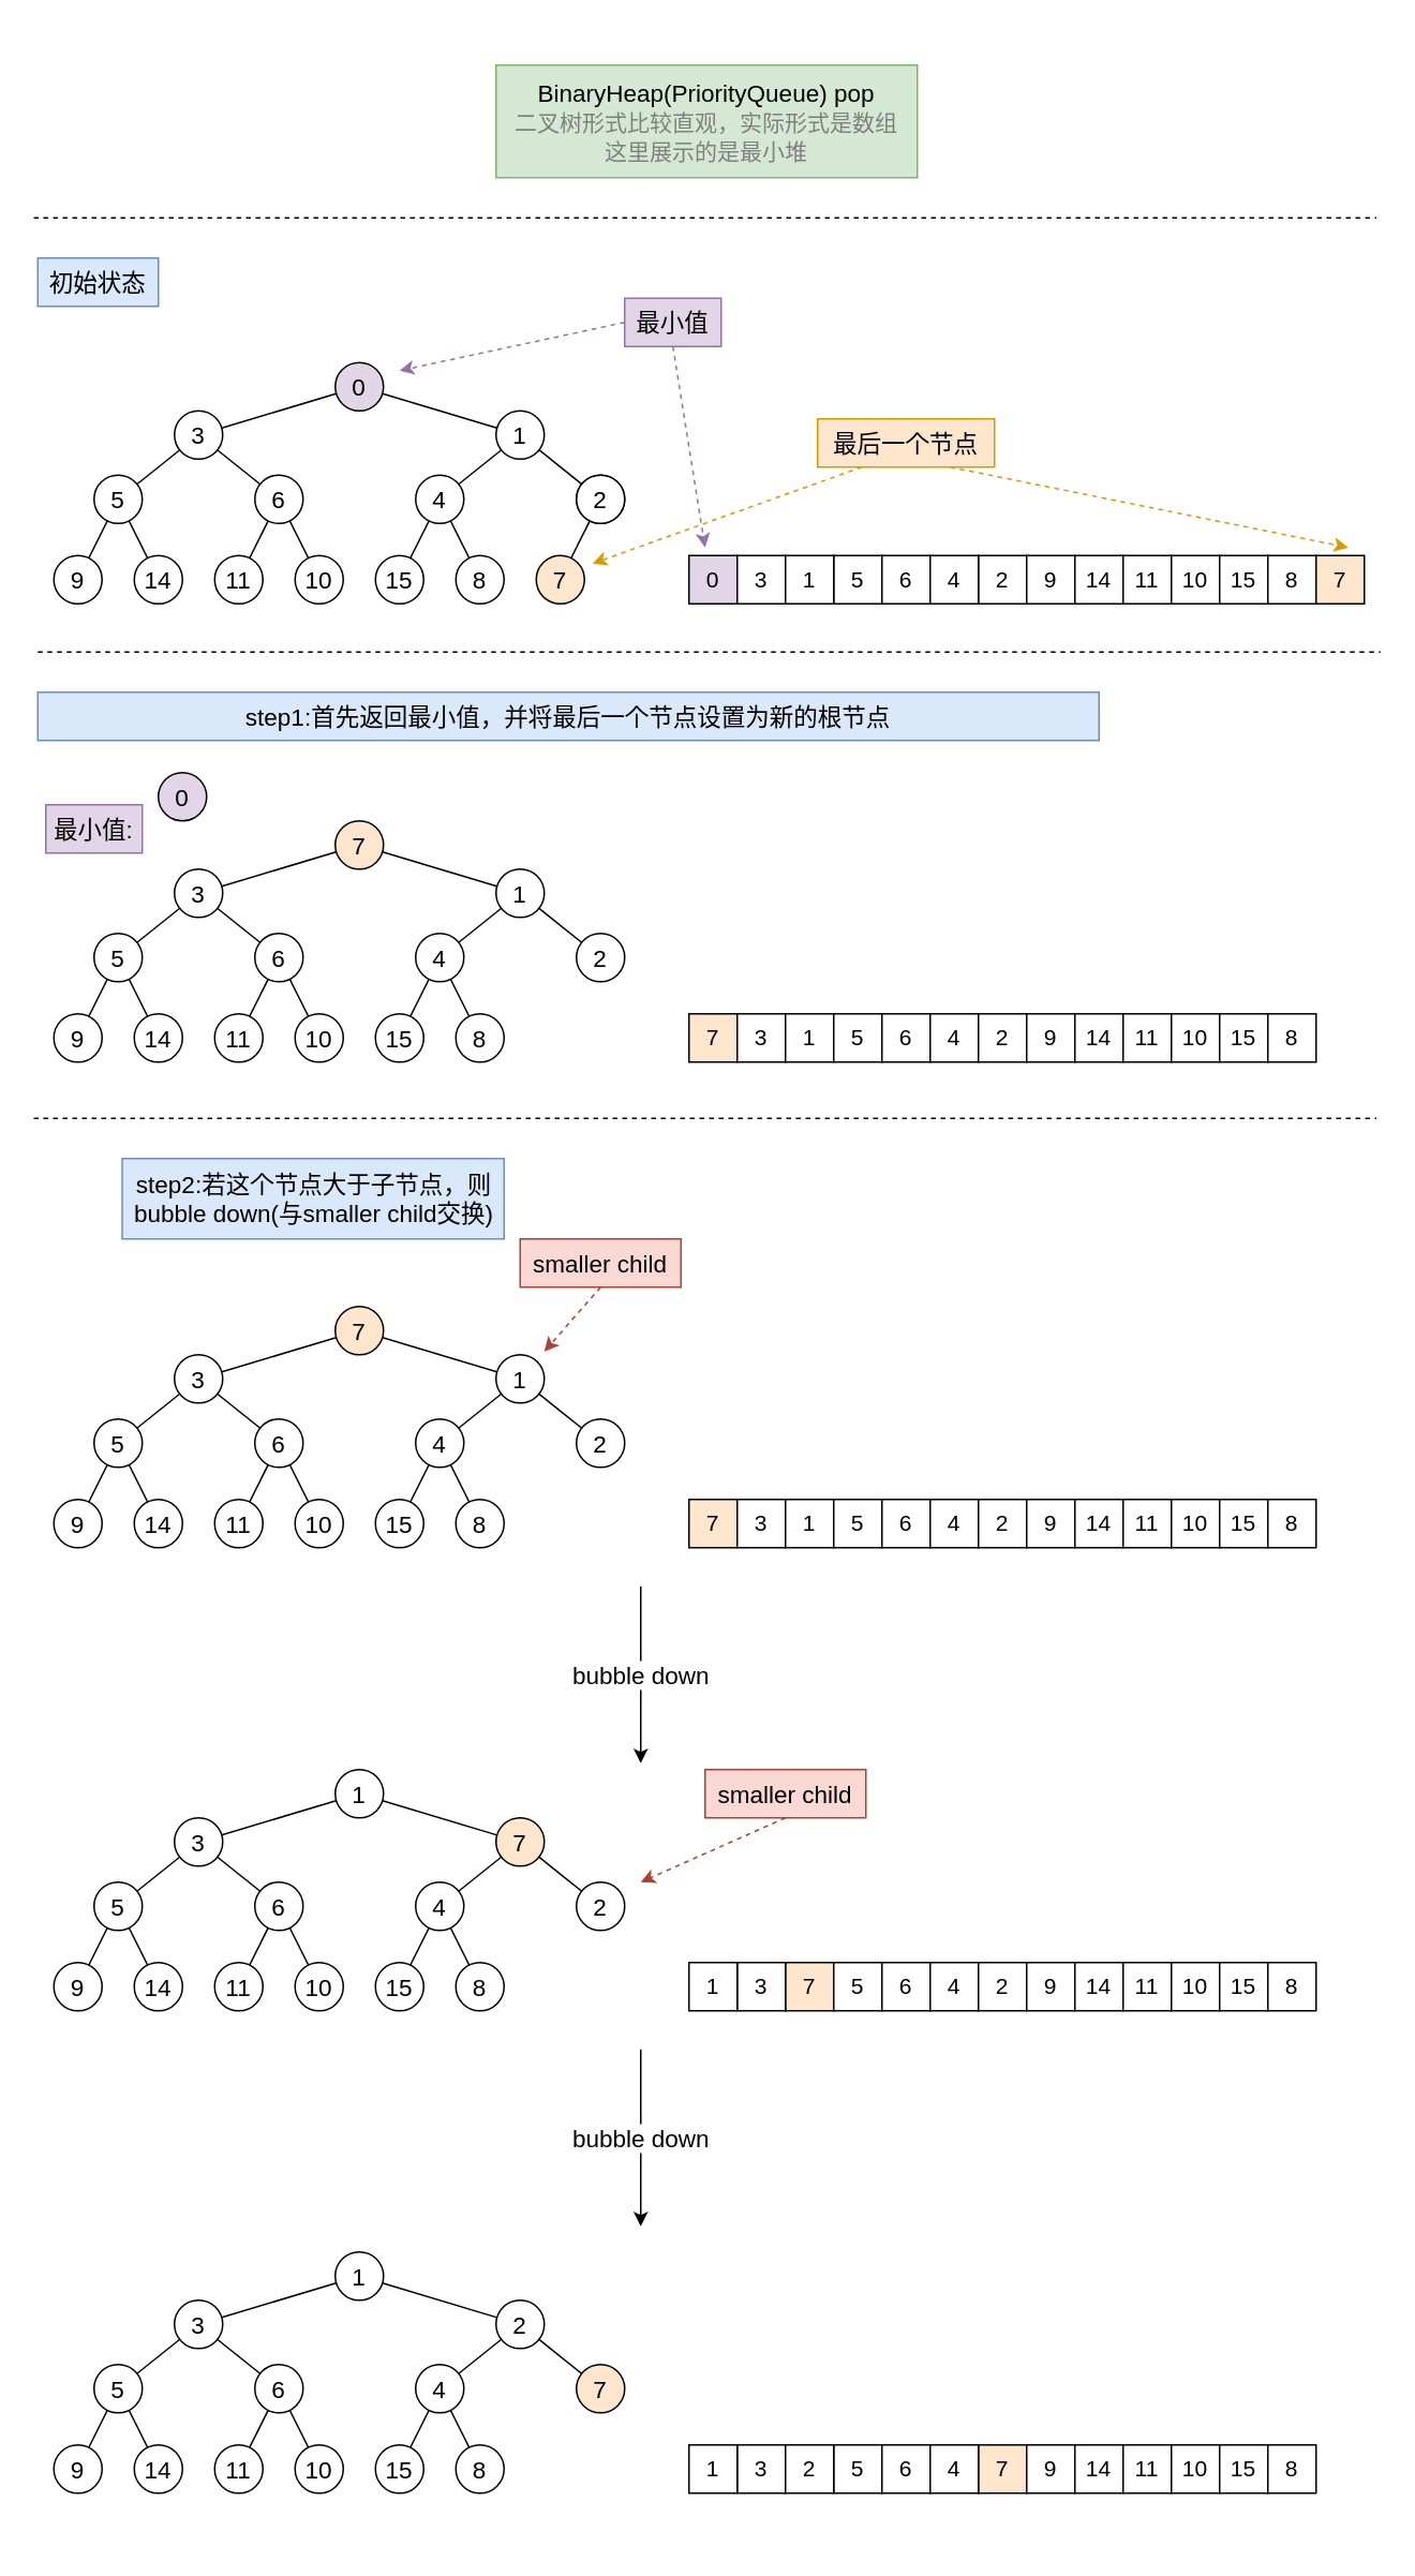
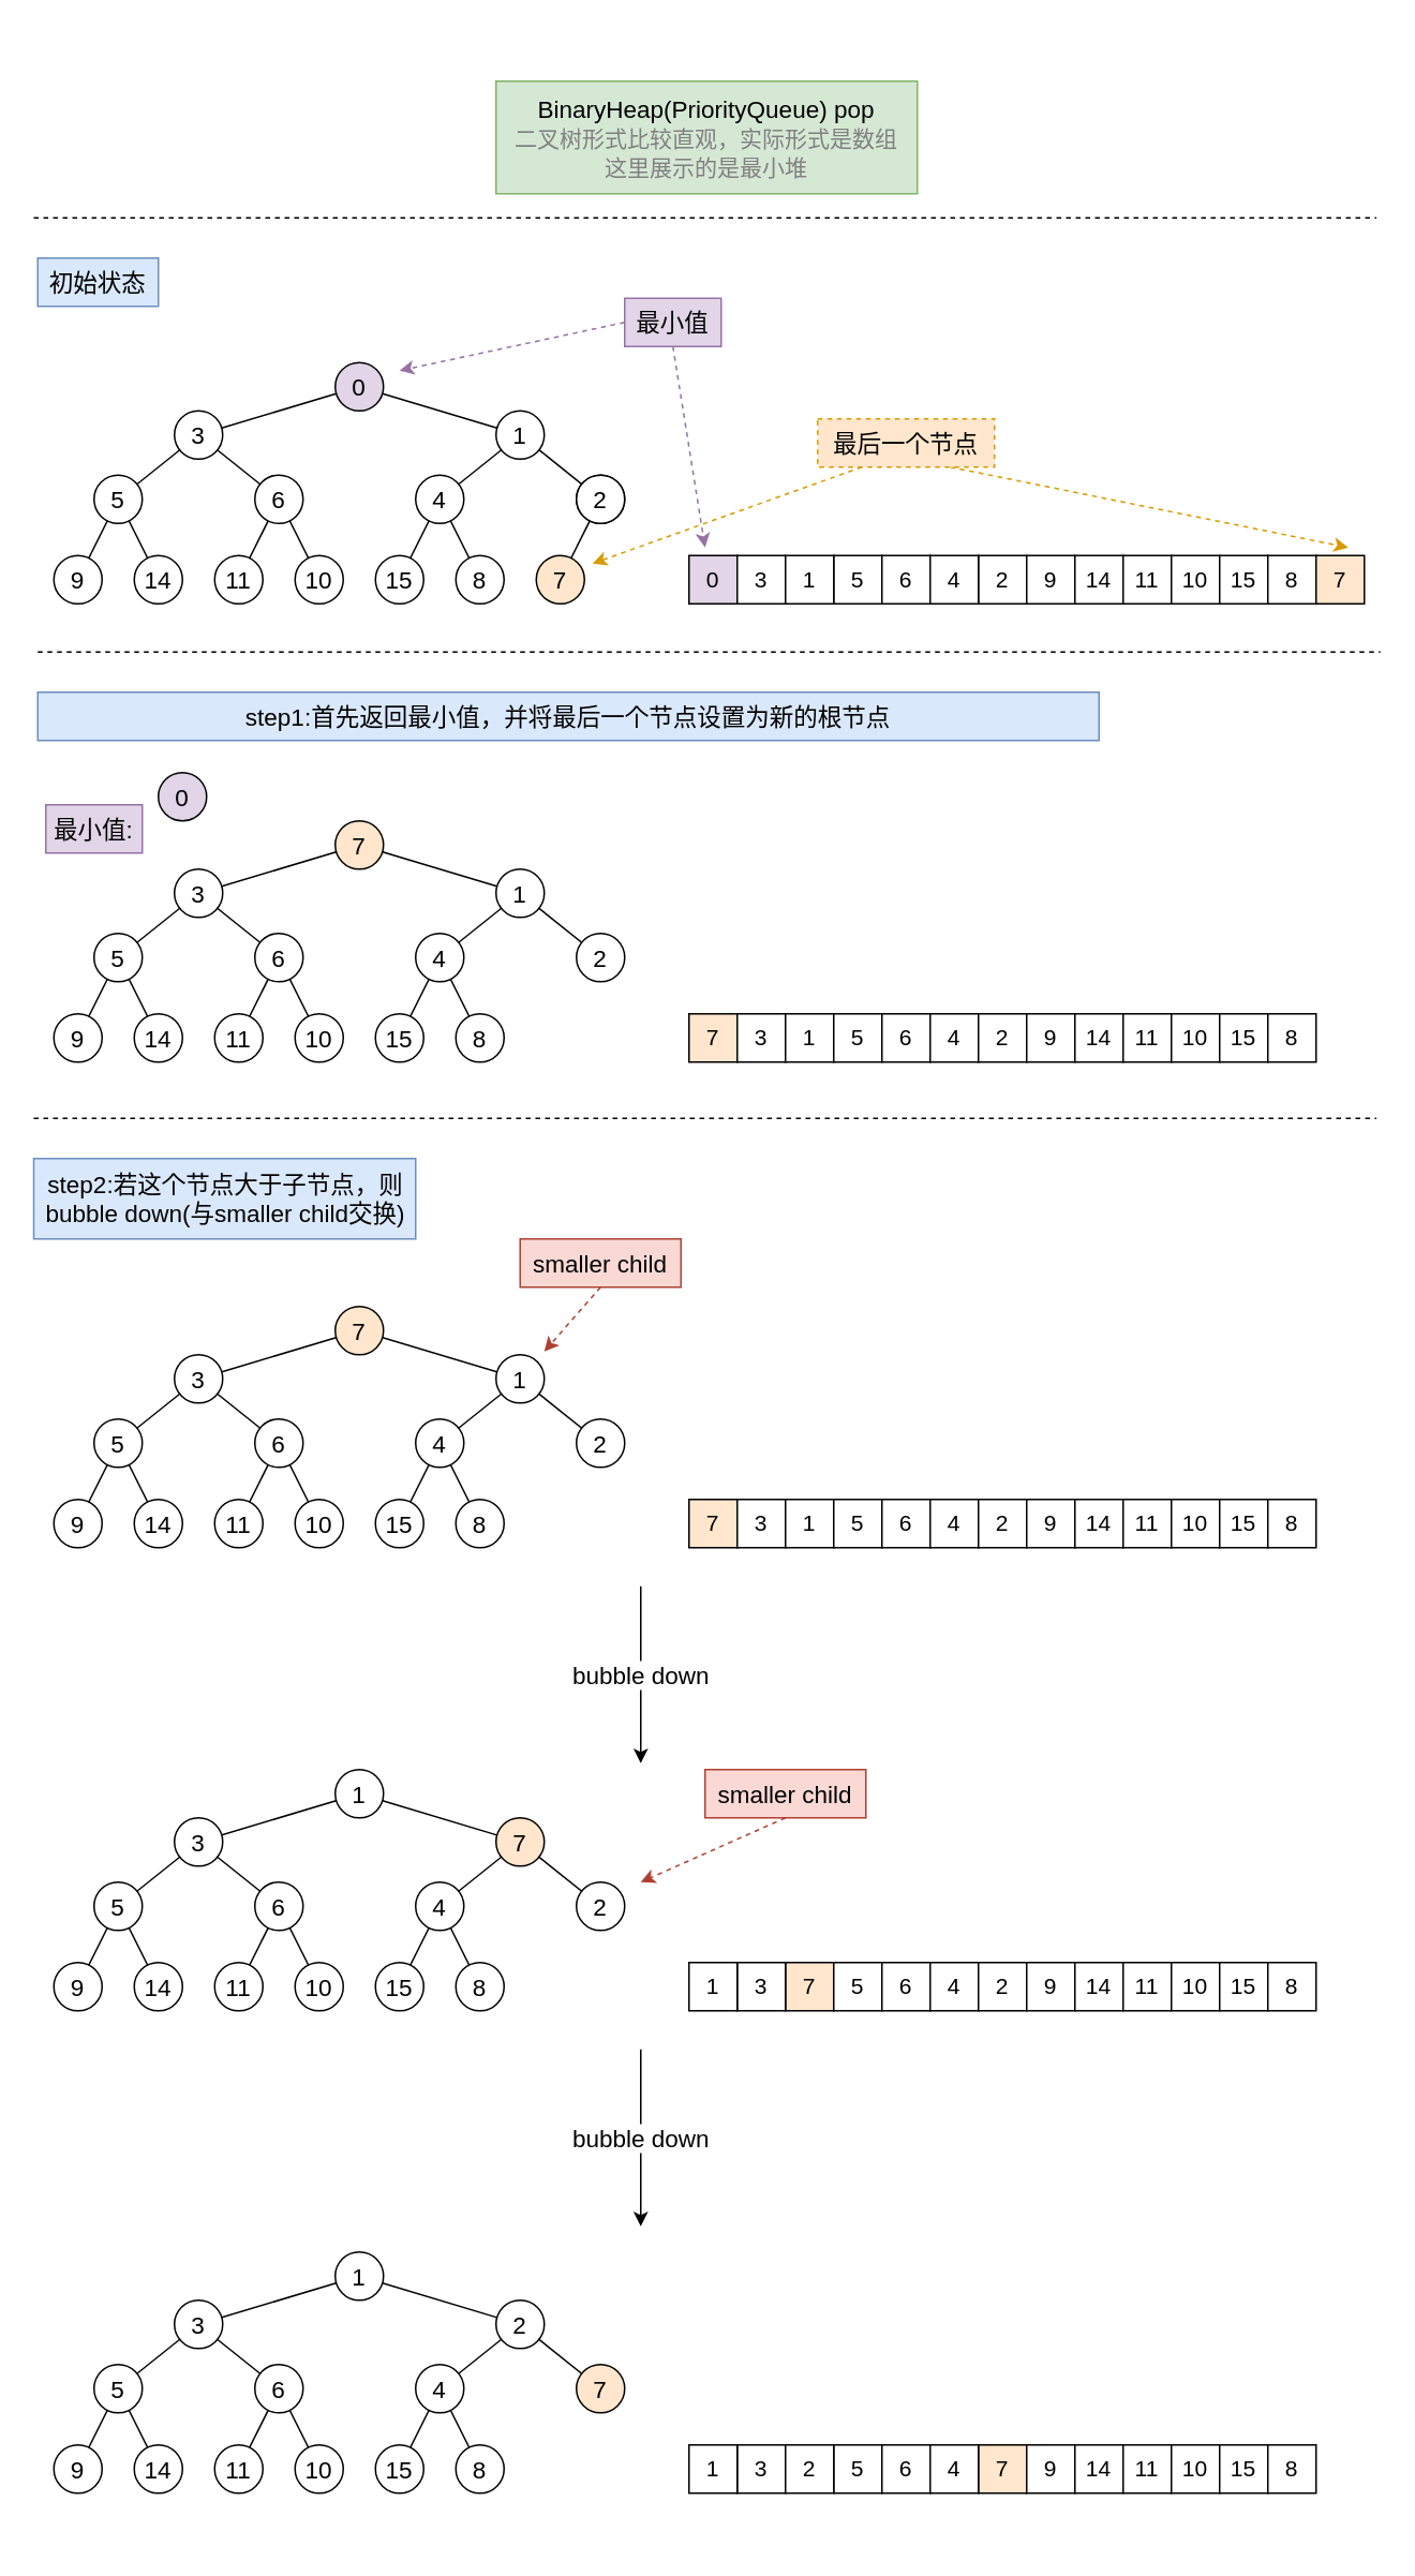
- <mxCell id="2" value="BinaryHeap(PriorityQueue) pop&lt;br&gt;&lt;font style=&quot;font-size: 14px;&quot; color=&quot;#808080&quot;&gt;二叉树形式比较直观，实际形式是数组&lt;br&gt;这里展示的是最小堆&lt;br&gt;&lt;/font&gt;" style="text;html=1;strokeColor=#82b366;fillColor=#d5e8d4;align=center;verticalAlign=middle;whiteSpace=wrap;rounded=0;fontSize=15;fontColor=#000000;" parent="1" vertex="1"><mxGeometry x="308" y="40" width="262" height="70" as="geometry" /></mxCell>
+ <mxCell id="2" value="BinaryHeap(PriorityQueue) pop&lt;br&gt;&lt;font style=&quot;font-size: 14px;&quot; color=&quot;#808080&quot;&gt;二叉树形式比较直观，实际形式是数组&lt;br&gt;这里展示的是最小堆&lt;br&gt;&lt;/font&gt;" style="text;html=1;strokeColor=#82b366;fillColor=#d5e8d4;align=center;verticalAlign=middle;whiteSpace=wrap;rounded=0;fontSize=15;fontColor=#000000;" parent="1" vertex="1"><mxGeometry x="308" y="50" width="262" height="70" as="geometry" /></mxCell>
- <mxCell id="101" value="最后一个节点" style="rounded=0;whiteSpace=wrap;html=1;fillColor=#ffe6cc;strokeColor=#d79b00;fontSize=15;" vertex="1" parent="1"><mxGeometry x="508" y="260" width="110" height="30" as="geometry" /></mxCell>
+ <mxCell id="101" value="最后一个节点" style="rounded=0;whiteSpace=wrap;html=1;fillColor=#ffe6cc;strokeColor=#d79b00;fontSize=15;dashed=1;" vertex="1" parent="1"><mxGeometry x="508" y="260" width="110" height="30" as="geometry" /></mxCell>
- <mxCell id="47" value="step2:若这个节点大于子节点，则bubble down(与smaller child交换)" style="text;html=1;strokeColor=#6c8ebf;fillColor=#dae8fc;align=center;verticalAlign=middle;whiteSpace=wrap;rounded=0;strokeWidth=1;fontColor=#000000;fontSize=15;" parent="1" vertex="1"><mxGeometry x="75.5" y="720" width="237.5" height="50" as="geometry" /></mxCell>
+ <mxCell id="47" value="step2:若这个节点大于子节点，则bubble down(与smaller child交换)" style="text;html=1;strokeColor=#6c8ebf;fillColor=#dae8fc;align=center;verticalAlign=middle;whiteSpace=wrap;rounded=0;strokeWidth=1;fontColor=#000000;fontSize=15;" parent="1" vertex="1"><mxGeometry x="20.5" y="720" width="237.5" height="50" as="geometry" /></mxCell>
